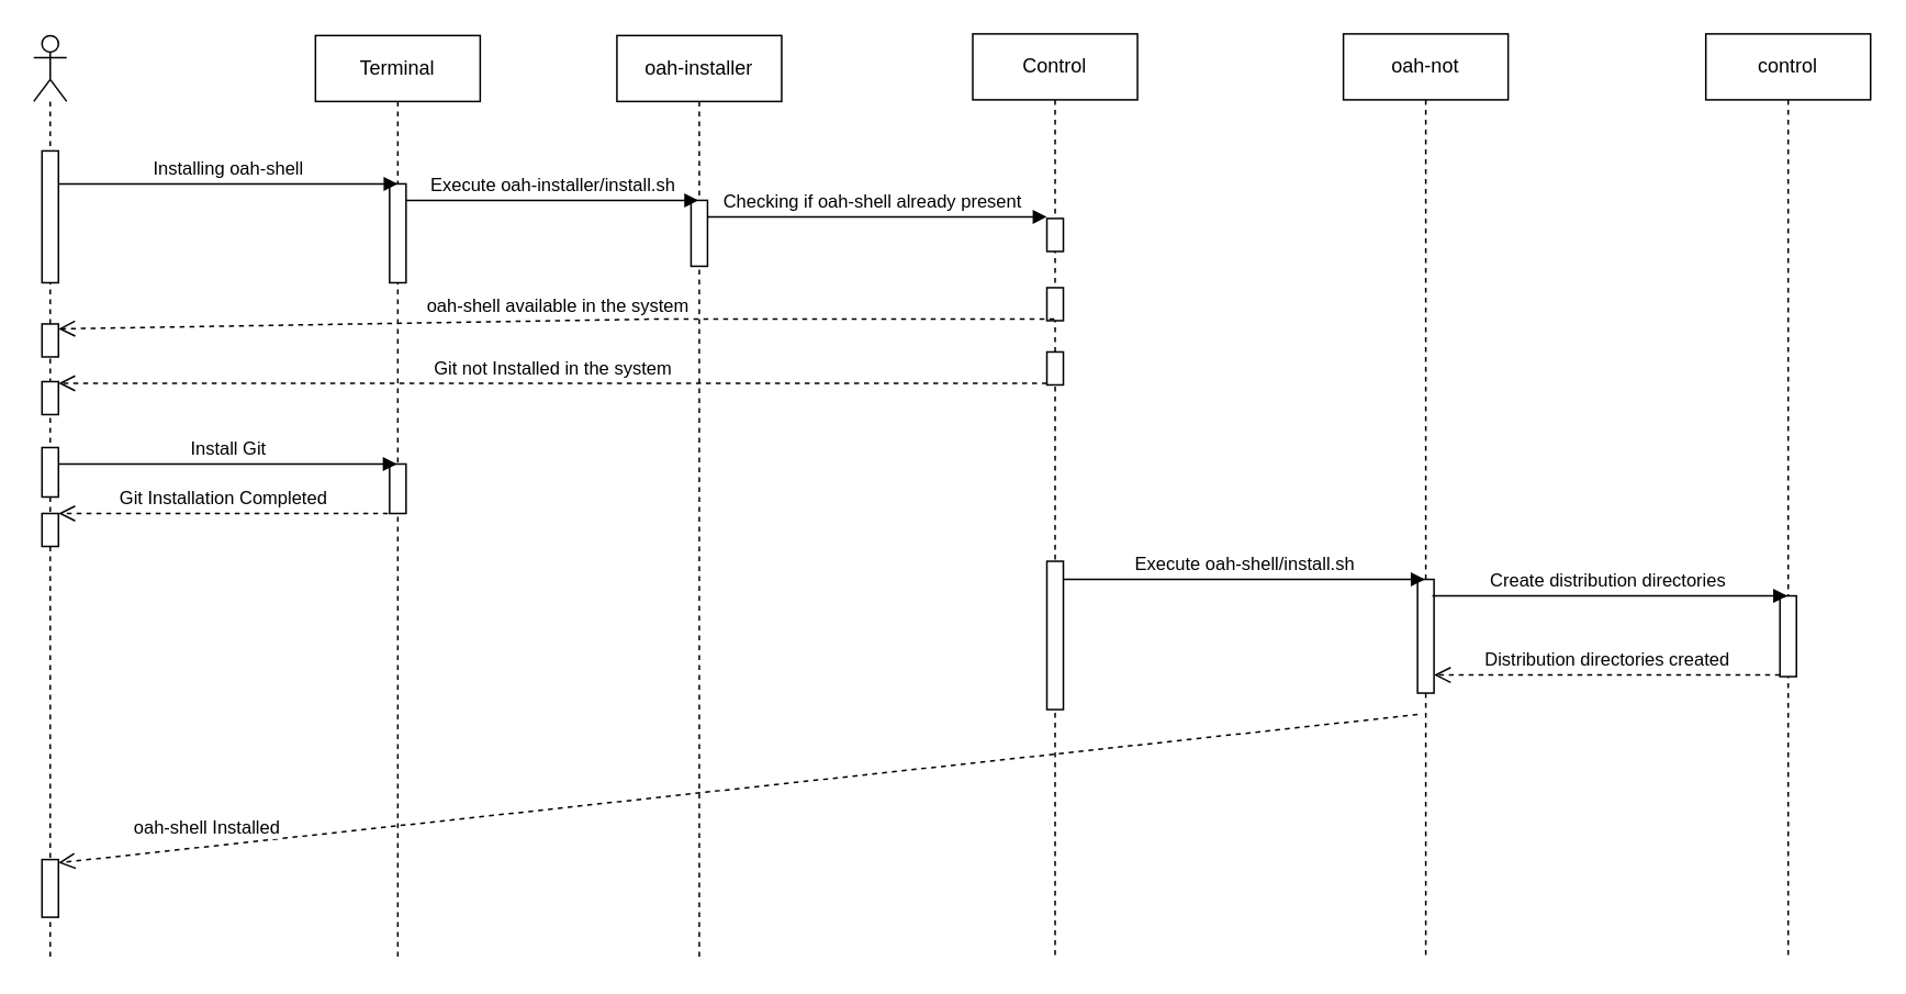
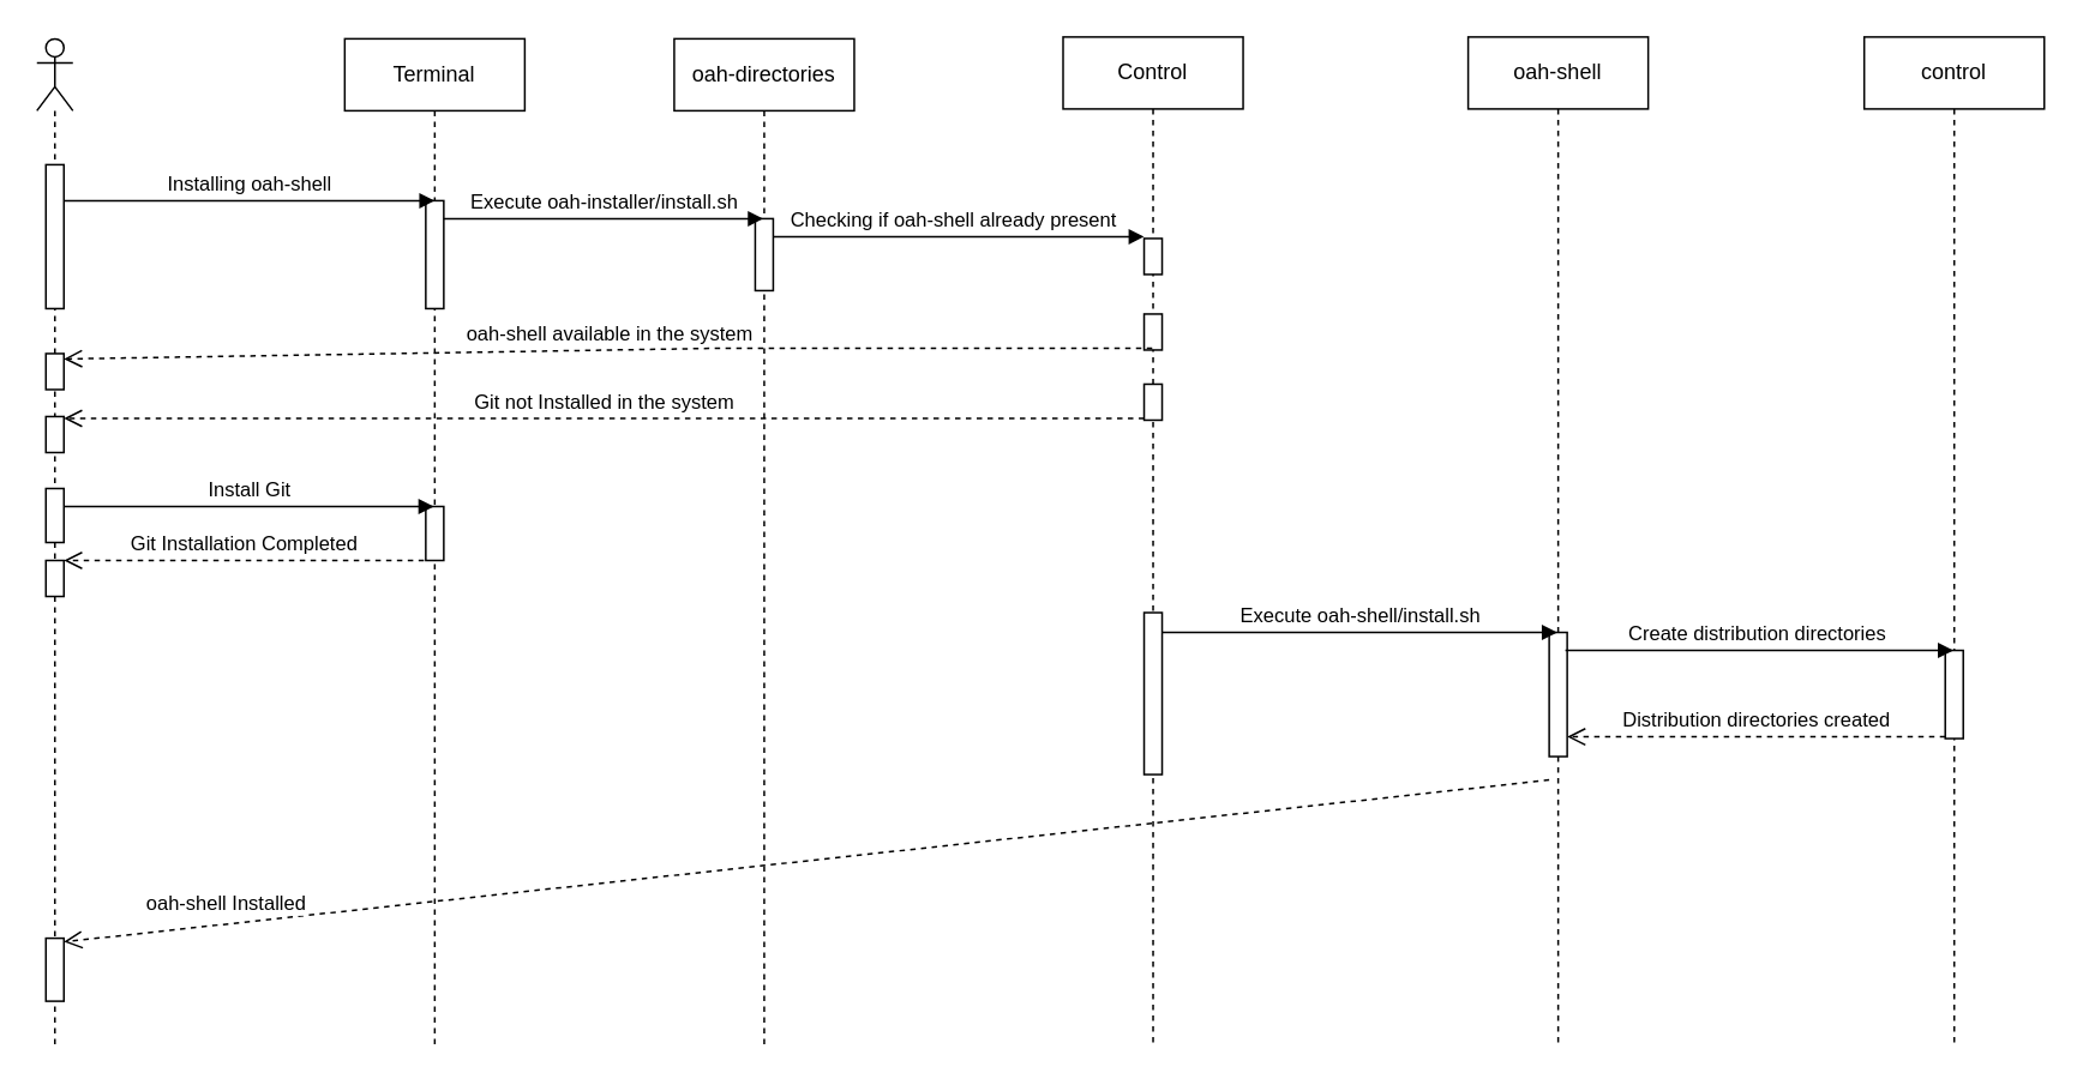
- <mxCell id="27" value="oah-not" style="shape=umlLifeline;perimeter=lifelinePerimeter;whiteSpace=wrap;html=1;container=1;dropTarget=0;collapsible=0;recursiveResize=0;outlineConnect=0;portConstraint=eastwest;newEdgeStyle={&quot;curved&quot;:0,&quot;rounded&quot;:0};" vertex="1" parent="1"><mxGeometry x="815" y="20" width="100" height="561" as="geometry" /></mxCell>
+ <mxCell id="27" value="oah-shell" style="shape=umlLifeline;perimeter=lifelinePerimeter;whiteSpace=wrap;html=1;container=1;dropTarget=0;collapsible=0;recursiveResize=0;outlineConnect=0;portConstraint=eastwest;newEdgeStyle={&quot;curved&quot;:0,&quot;rounded&quot;:0};" vertex="1" parent="1"><mxGeometry x="815" y="20" width="100" height="561" as="geometry" /></mxCell>
- <mxCell id="24" value="oah-installer" style="shape=umlLifeline;perimeter=lifelinePerimeter;whiteSpace=wrap;html=1;container=1;dropTarget=0;collapsible=0;recursiveResize=0;outlineConnect=0;portConstraint=eastwest;newEdgeStyle={&quot;curved&quot;:0,&quot;rounded&quot;:0};" vertex="1" parent="1"><mxGeometry x="374" y="21" width="100" height="560" as="geometry" /></mxCell>
+ <mxCell id="24" value="oah-directories" style="shape=umlLifeline;perimeter=lifelinePerimeter;whiteSpace=wrap;html=1;container=1;dropTarget=0;collapsible=0;recursiveResize=0;outlineConnect=0;portConstraint=eastwest;newEdgeStyle={&quot;curved&quot;:0,&quot;rounded&quot;:0};" vertex="1" parent="1"><mxGeometry x="374" y="21" width="100" height="560" as="geometry" /></mxCell>
